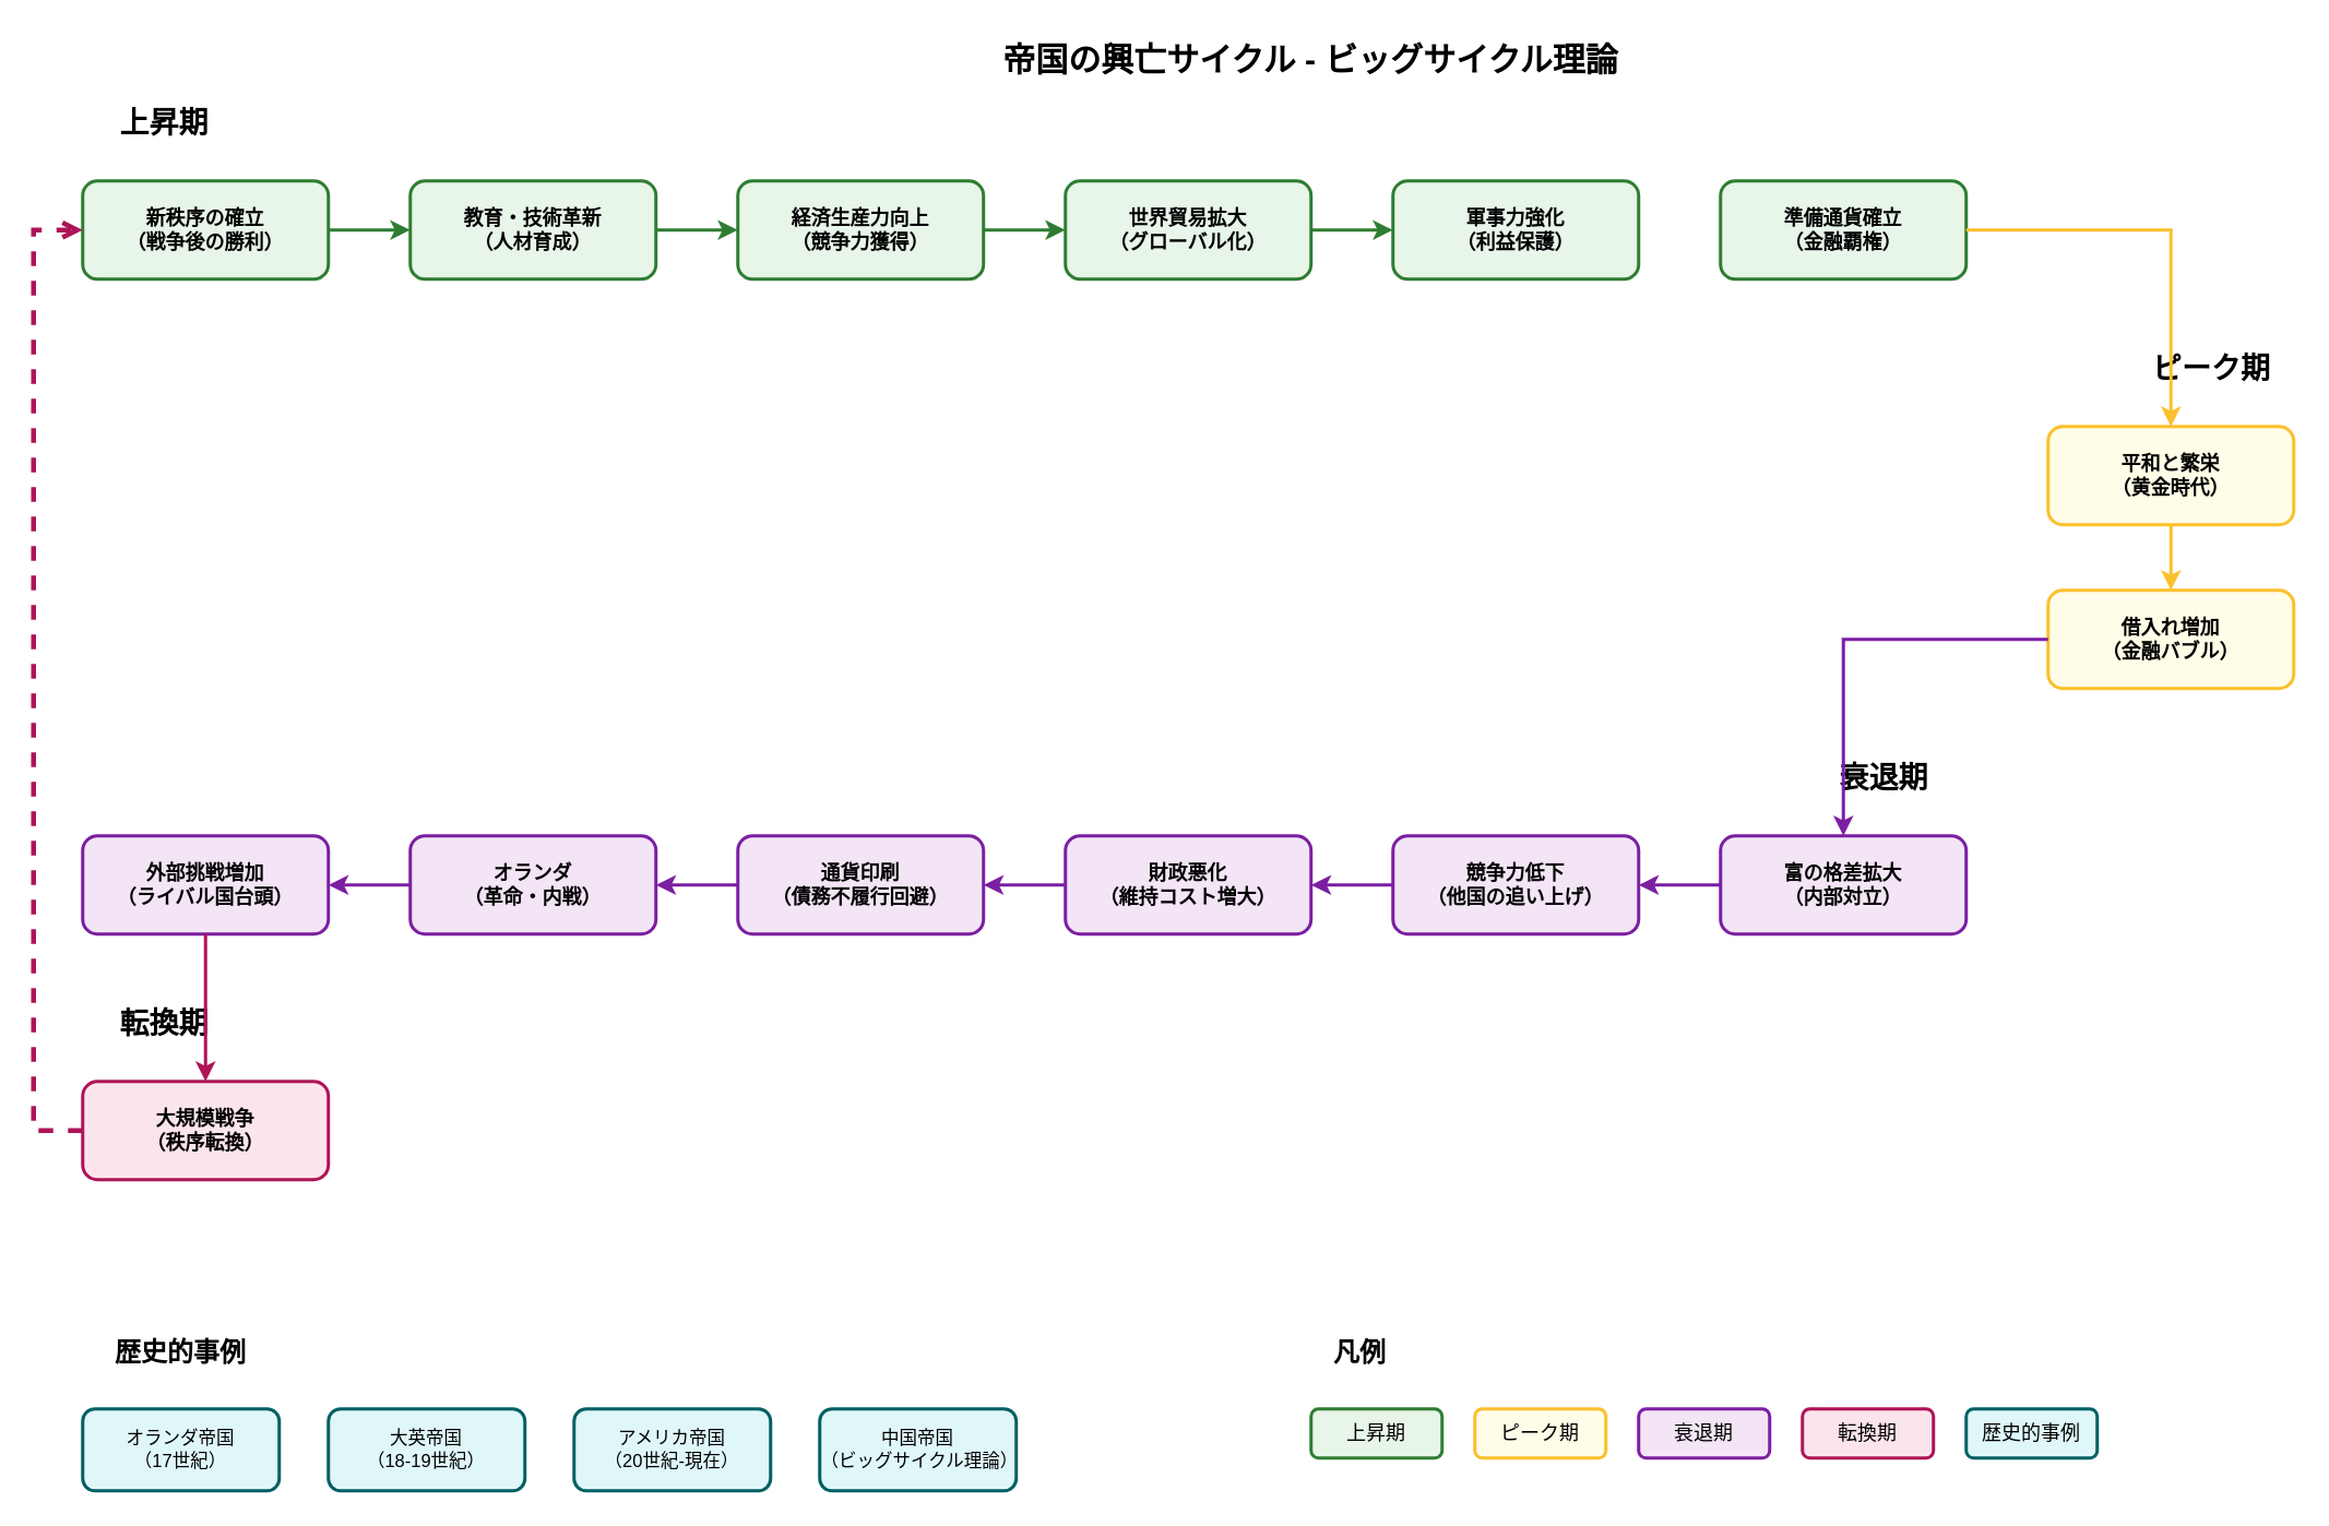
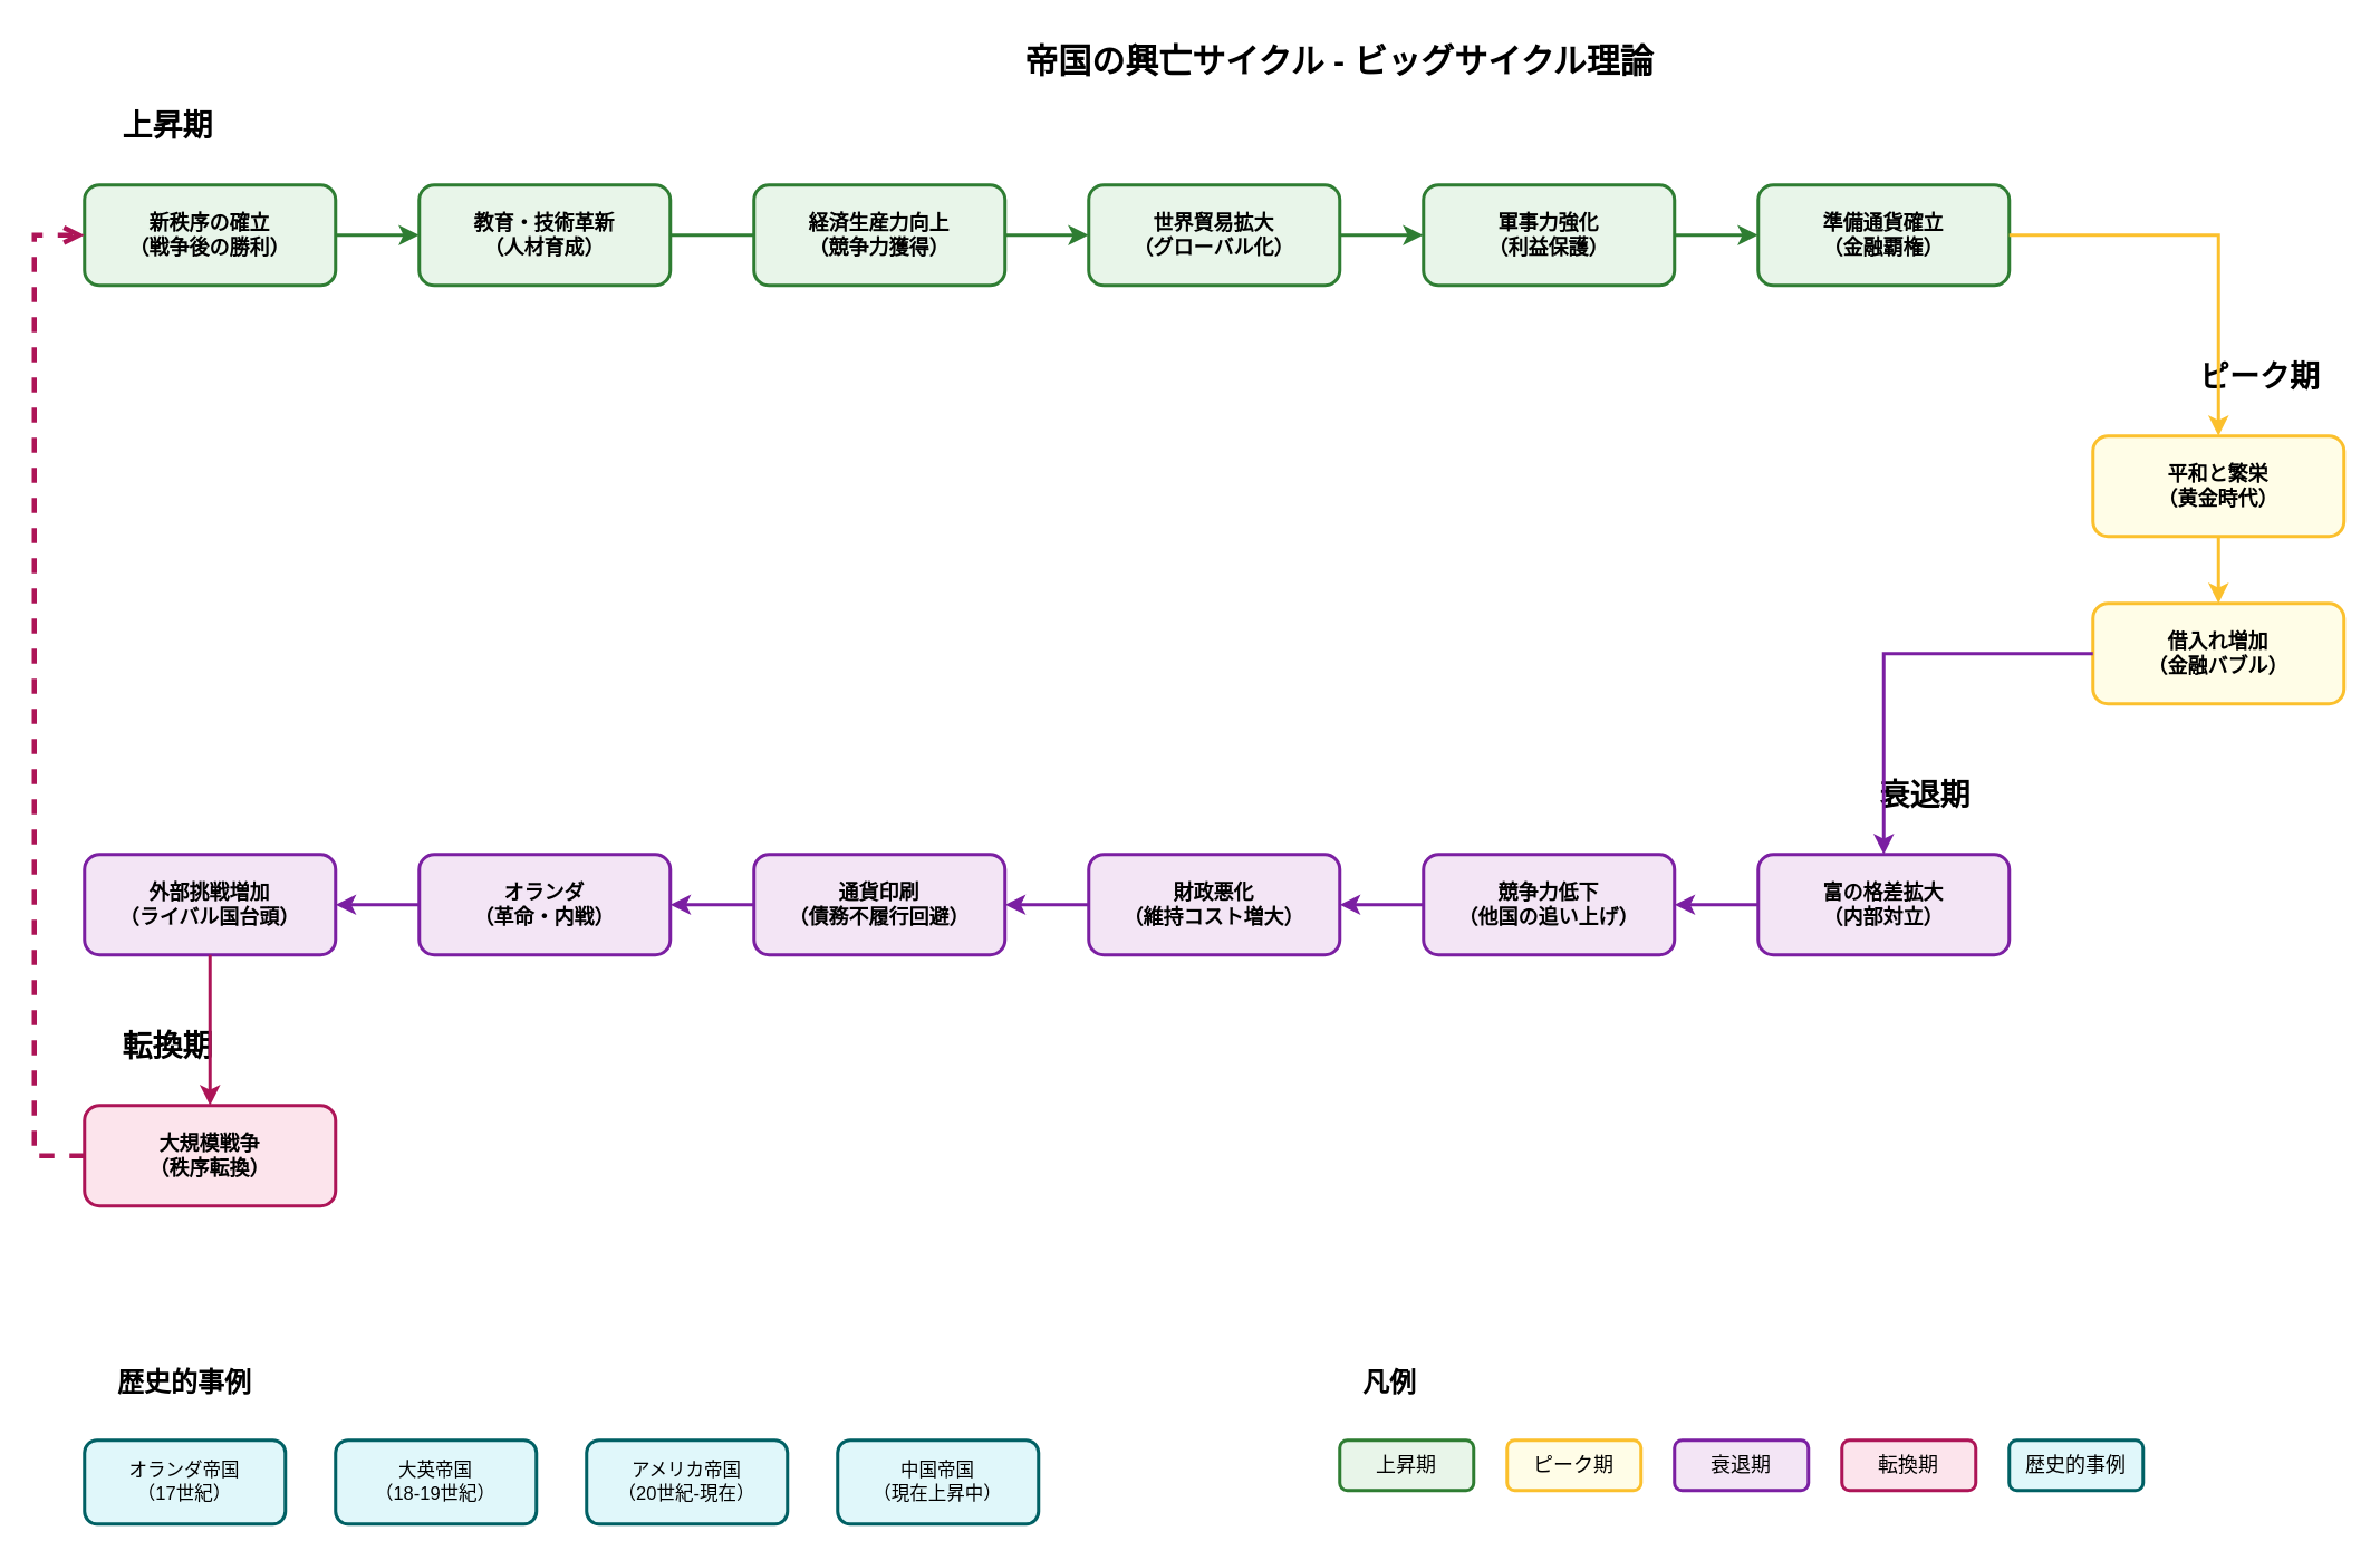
- <mxCell id="27" style="edgeStyle=orthogonalEdgeStyle;rounded=0;orthogonalLoop=1;jettySize=auto;html=1;strokeColor=#2E7D32;strokeWidth=2;endArrow=classic;" edge="1" parent="1" source="4" target="5"><mxGeometry relative="1" as="geometry" /></mxCell>
+ <mxCell id="27" style="edgeStyle=orthogonalEdgeStyle;rounded=0;orthogonalLoop=1;jettySize=auto;html=1;strokeColor=#2E7D32;strokeWidth=2;endArrow=none;" edge="1" parent="1" source="4" target="5"><mxGeometry relative="1" as="geometry" /></mxCell>
+ <mxCell id="30" style="edgeStyle=orthogonalEdgeStyle;rounded=0;orthogonalLoop=1;jettySize=auto;html=1;strokeColor=#2E7D32;strokeWidth=2;endArrow=classic;" edge="1" parent="1" source="7" target="8"><mxGeometry relative="1" as="geometry" /></mxCell>
- <mxCell id="25" value="中国帝国&#10;（ビッグサイクル理論）" style="rounded=1;whiteSpace=wrap;html=1;fillColor=#E0F7FA;strokeColor=#006064;strokeWidth=2;fontSize=11;" vertex="1" parent="1"><mxGeometry x="500" y="860" width="120" height="50" as="geometry" /></mxCell>
+ <mxCell id="25" value="中国帝国&#10;（現在上昇中）" style="rounded=1;whiteSpace=wrap;html=1;fillColor=#E0F7FA;strokeColor=#006064;strokeWidth=2;fontSize=11;" vertex="1" parent="1"><mxGeometry x="500" y="860" width="120" height="50" as="geometry" /></mxCell>
